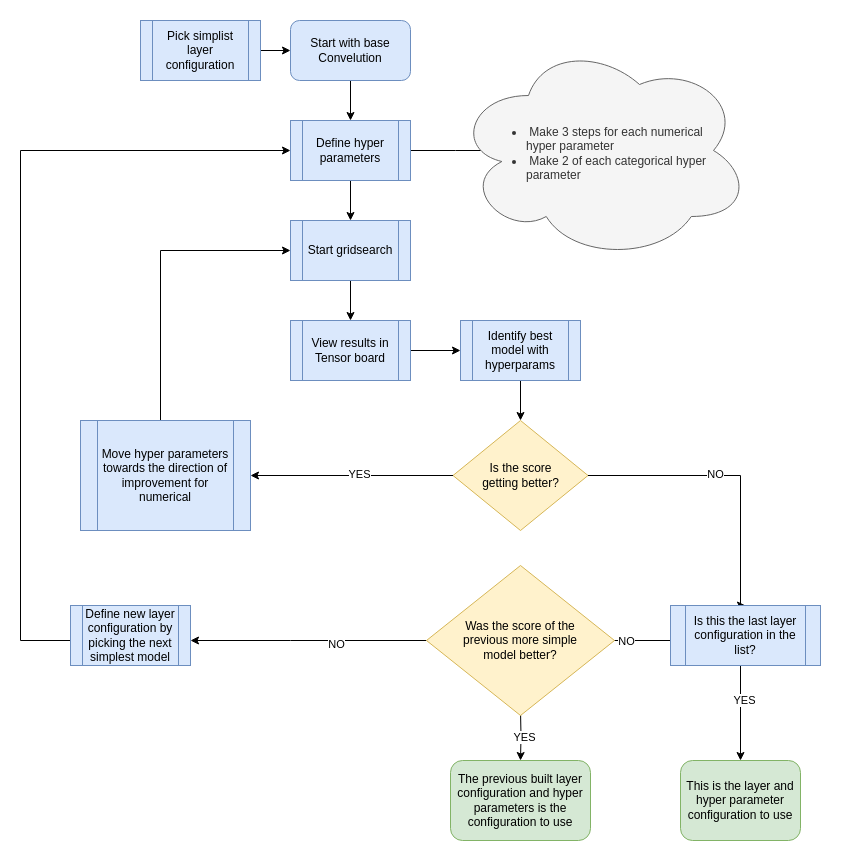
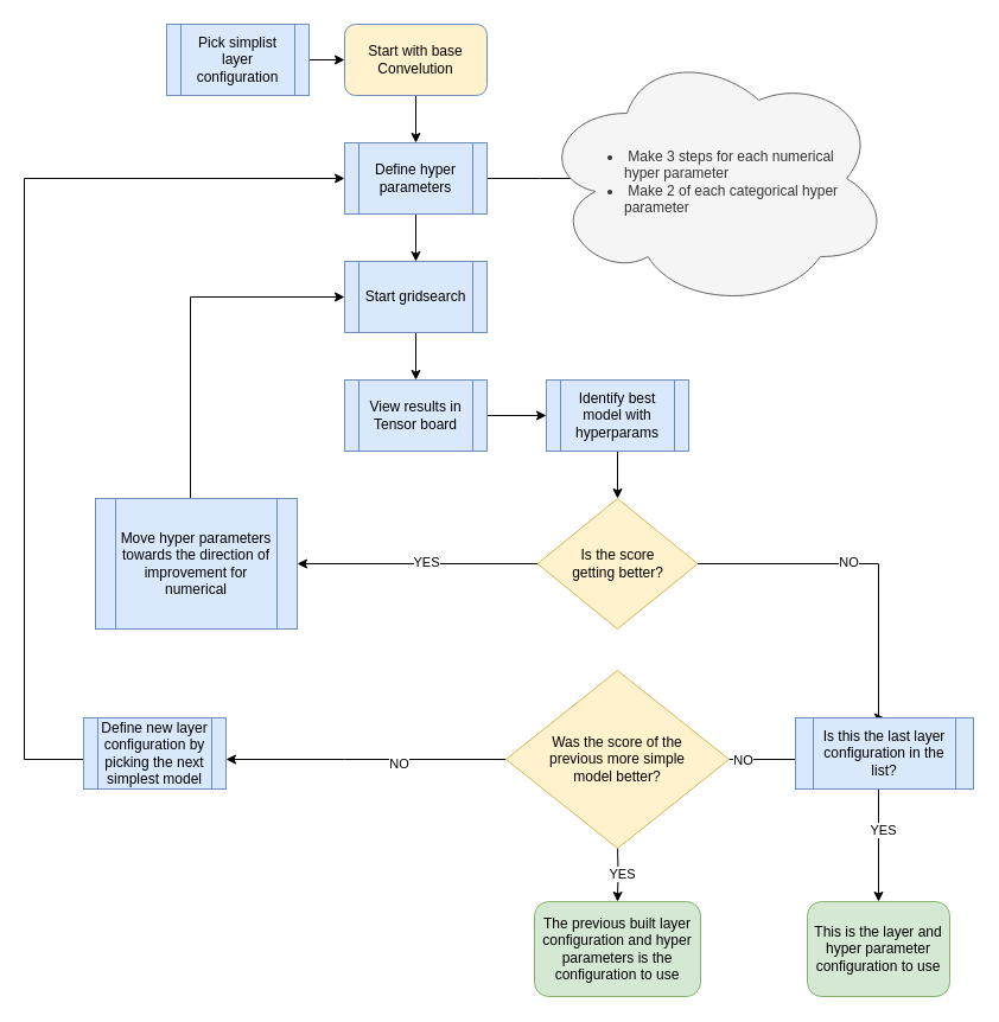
- <mxCell id="3" value="Start with base Convelution" style="rounded=1;whiteSpace=wrap;html=1;fontSize=12;glass=0;strokeWidth=1;shadow=0;fillColor=#dae8fc;strokeColor=#6c8ebf;" parent="1" vertex="1"><mxGeometry x="290" y="20" width="120" height="60" as="geometry" /></mxCell>
+ <mxCell id="3" value="Start with base Convelution" style="rounded=1;whiteSpace=wrap;html=1;fontSize=12;glass=0;strokeWidth=1;shadow=0;fillColor=#fff2cc;strokeColor=#6c8ebf;" parent="1" vertex="1"><mxGeometry x="290" y="20" width="120" height="60" as="geometry" /></mxCell>
